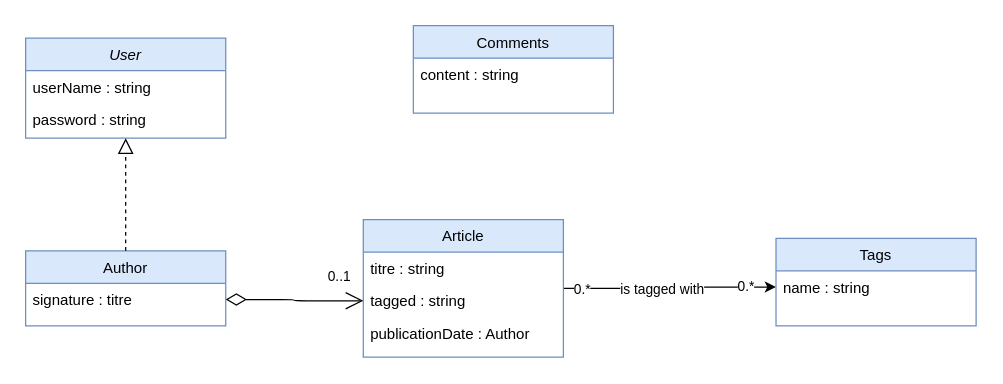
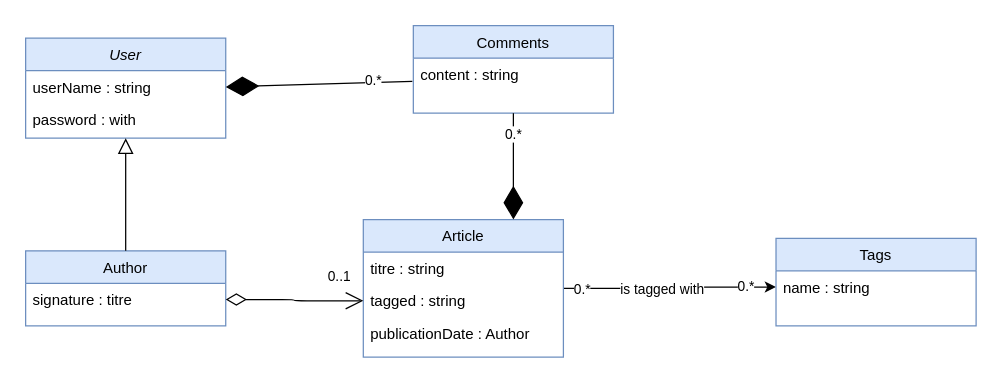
+ <mxCell id="21" value="" style="endArrow=diamondThin;endFill=1;endSize=24;html=1;entryX=1;entryY=0.5;entryDx=0;entryDy=0;exitX=-0.005;exitY=0.712;exitDx=0;exitDy=0;exitPerimeter=0;" edge="1" parent="1" source="20" target="3"><mxGeometry width="160" relative="1" as="geometry"><mxPoint x="200" y="120" as="sourcePoint" /><mxPoint x="360" y="120" as="targetPoint" /></mxGeometry></mxCell>
+ <mxCell id="22" value="0.*" style="edgeLabel;html=1;align=center;verticalAlign=middle;resizable=0;points=[];" vertex="1" connectable="0" parent="21"><mxGeometry x="-0.565" y="-2" relative="1" as="geometry"><mxPoint as="offset" /></mxGeometry></mxCell>
- <mxCell id="4" value="password : string" style="text;align=left;verticalAlign=top;spacingLeft=4;spacingRight=4;overflow=hidden;rotatable=0;points=[[0,0.5],[1,0.5]];portConstraint=eastwest;rounded=0;shadow=0;html=0;" parent="2" vertex="1"><mxGeometry y="52" width="160" height="26" as="geometry" /></mxCell>
+ <mxCell id="4" value="password : with" style="text;align=left;verticalAlign=top;spacingLeft=4;spacingRight=4;overflow=hidden;rotatable=0;points=[[0,0.5],[1,0.5]];portConstraint=eastwest;rounded=0;shadow=0;html=0;" parent="2" vertex="1"><mxGeometry y="52" width="160" height="26" as="geometry" /></mxCell>
+ <mxCell id="23" value="" style="endArrow=diamondThin;endFill=1;endSize=24;html=1;entryX=0.75;entryY=0;entryDx=0;entryDy=0;exitX=0.5;exitY=1;exitDx=0;exitDy=0;" edge="1" parent="1" source="19" target="12"><mxGeometry width="160" relative="1" as="geometry"><mxPoint x="320" y="77.838" as="sourcePoint" /><mxPoint x="190" y="79" as="targetPoint" /></mxGeometry></mxCell>
+ <mxCell id="24" value="0.*" style="edgeLabel;html=1;align=center;verticalAlign=middle;resizable=0;points=[];" vertex="1" connectable="0" parent="23"><mxGeometry x="-0.62" y="-1" relative="1" as="geometry"><mxPoint as="offset" /></mxGeometry></mxCell>
- <mxCell id="7" value="" style="endArrow=block;endSize=10;endFill=0;shadow=0;strokeWidth=1;rounded=0;edgeStyle=elbowEdgeStyle;elbow=vertical;dashed=1;" parent="1" source="5" target="2" edge="1"><mxGeometry width="160" relative="1" as="geometry"><mxPoint x="0" y="113" as="sourcePoint" /><mxPoint x="0" y="113" as="targetPoint" /></mxGeometry></mxCell>
+ <mxCell id="7" value="" style="endArrow=block;endSize=10;endFill=0;shadow=0;strokeWidth=1;rounded=0;edgeStyle=elbowEdgeStyle;elbow=vertical;" parent="1" source="5" target="2" edge="1"><mxGeometry width="160" relative="1" as="geometry"><mxPoint x="0" y="113" as="sourcePoint" /><mxPoint x="0" y="113" as="targetPoint" /></mxGeometry></mxCell>
